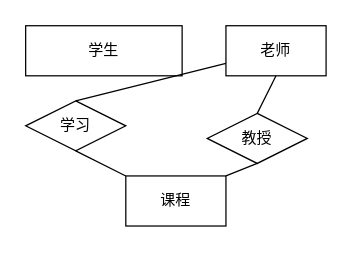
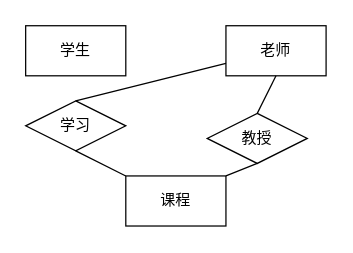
- <mxCell id="2" value="学生" style="rounded=0;whiteSpace=wrap;html=1;" vertex="1" parent="1"><mxGeometry x="20" y="20" width="125" height="40" as="geometry" /></mxCell>
+ <mxCell id="2" value="学生" style="rounded=0;whiteSpace=wrap;html=1;" vertex="1" parent="1"><mxGeometry x="20" y="20" width="80" height="40" as="geometry" /></mxCell>
